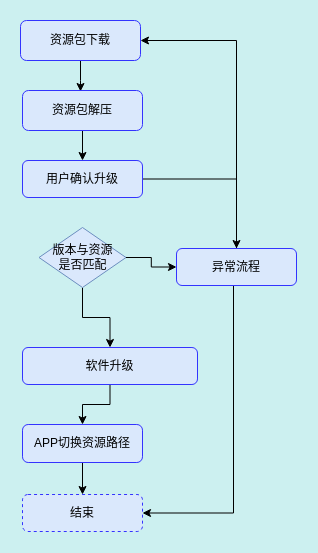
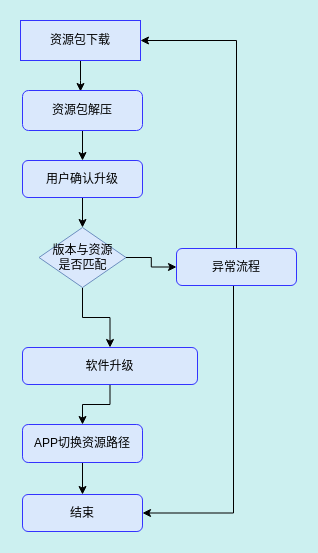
- <mxCell id="5" value="资源包下载" style="rounded=1;whiteSpace=wrap;html=1;fontSize=12;glass=0;strokeWidth=1;shadow=0;fillColor=#dae8fc;strokeColor=#3333FF;" vertex="1" parent="1"><mxGeometry x="20" y="20" width="120" height="40" as="geometry" /></mxCell>
+ <mxCell id="5" value="资源包下载" style="whiteSpace=wrap;html=1;fontSize=12;glass=0;strokeWidth=1;shadow=0;fillColor=#dae8fc;strokeColor=#3333FF;rounded=0;" vertex="1" parent="1"><mxGeometry x="20" y="20" width="120" height="40" as="geometry" /></mxCell>
- <mxCell id="2" value="" style="edgeStyle=orthogonalEdgeStyle;rounded=0;orthogonalLoop=1;jettySize=auto;html=1;" edge="1" parent="1" source="3" target="17"><mxGeometry relative="1" as="geometry" /></mxCell>
+ <mxCell id="2" value="" style="edgeStyle=orthogonalEdgeStyle;rounded=0;orthogonalLoop=1;jettySize=auto;html=1;" edge="1" parent="1" source="3" target="10"><mxGeometry relative="1" as="geometry" /></mxCell>
- <mxCell id="18" value="结束" style="rounded=1;whiteSpace=wrap;html=1;fontSize=12;glass=0;strokeWidth=1;shadow=0;fillColor=#dae8fc;strokeColor=#3333FF;dashed=1;" vertex="1" parent="1"><mxGeometry x="22" y="494" width="120" height="37" as="geometry" /></mxCell>
+ <mxCell id="18" value="结束" style="rounded=1;whiteSpace=wrap;html=1;fontSize=12;glass=0;strokeWidth=1;shadow=0;fillColor=#dae8fc;strokeColor=#3333FF;" vertex="1" parent="1"><mxGeometry x="22" y="494" width="120" height="37" as="geometry" /></mxCell>
